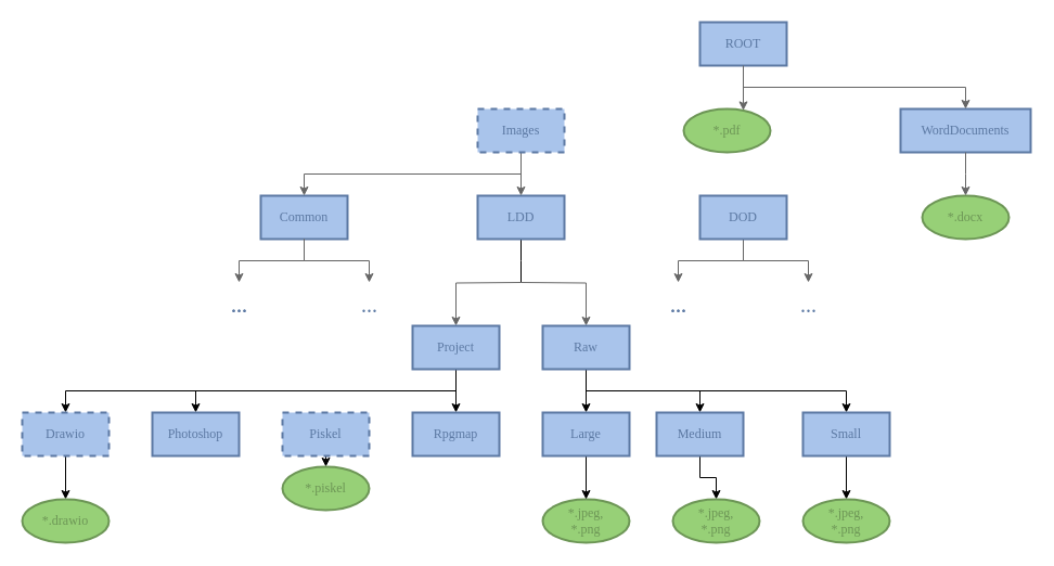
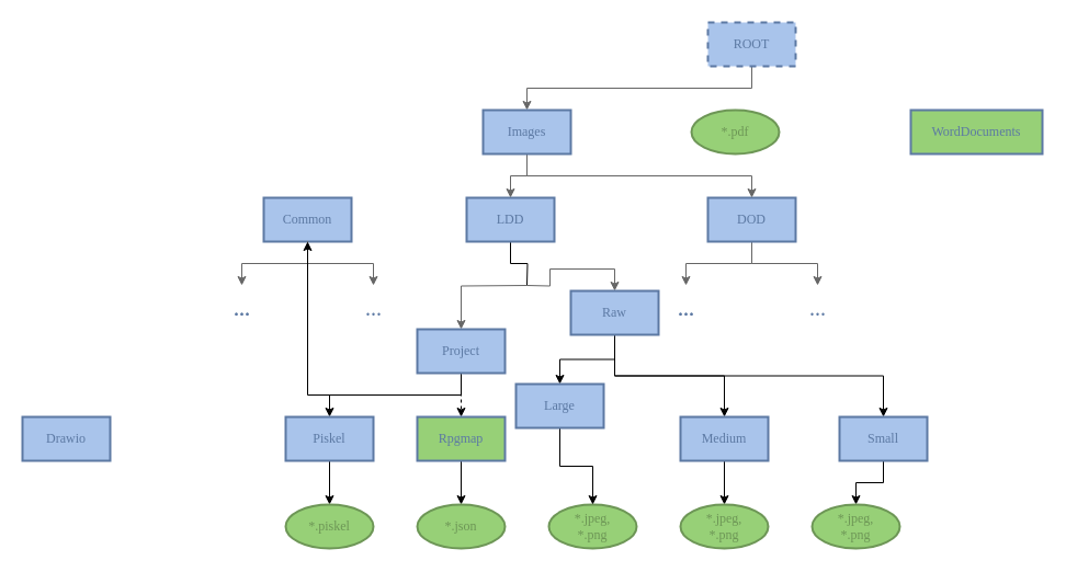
- <mxCell id="4" value="ROOT" style="rounded=0;whiteSpace=wrap;html=1;fillColor=#A9C4EB;strokeColor=#5C79A3;strokeWidth=2;glass=0;sketch=0;shadow=0;fontFamily=Comfortaa;fontSource=https%3A%2F%2Ffonts.googleapis.com%2Fcss%3Ffamily%3DComfortaa;fontColor=#5C79A3;" parent="1" vertex="1"><mxGeometry x="645" y="20" width="80" height="40" as="geometry" /></mxCell>
+ <mxCell id="4" value="ROOT" style="rounded=0;whiteSpace=wrap;html=1;fillColor=#A9C4EB;strokeColor=#5C79A3;strokeWidth=2;glass=0;sketch=0;shadow=0;fontFamily=Comfortaa;fontSource=https%3A%2F%2Ffonts.googleapis.com%2Fcss%3Ffamily%3DComfortaa;fontColor=#5C79A3;dashed=1;" parent="1" vertex="1"><mxGeometry x="645" y="20" width="80" height="40" as="geometry" /></mxCell>
+ <mxCell id="2" style="edgeStyle=orthogonalEdgeStyle;rounded=0;orthogonalLoop=1;jettySize=auto;html=1;fontFamily=Comfortaa;fontSource=https%3A%2F%2Ffonts.googleapis.com%2Fcss%3Ffamily%3DComfortaa;fontColor=#6D9656;fillColor=#f5f5f5;strokeColor=#666666;exitX=0.5;exitY=1;exitDx=0;exitDy=0;" parent="1" source="4" target="18" edge="1"><mxGeometry relative="1" as="geometry"><Array as="points"><mxPoint x="685" y="80" /><mxPoint x="480" y="80" /></Array></mxGeometry></mxCell>
- <mxCell id="20" style="edgeStyle=orthogonalEdgeStyle;rounded=0;orthogonalLoop=1;jettySize=auto;html=1;fontFamily=Comfortaa;fontSource=https%3A%2F%2Ffonts.googleapis.com%2Fcss%3Ffamily%3DComfortaa;fontColor=#6D9656;fillColor=#f5f5f5;strokeColor=#666666;exitX=0.5;exitY=1;exitDx=0;exitDy=0;entryX=0.5;entryY=0;entryDx=0;entryDy=0;" parent="1" source="4" target="19" edge="1"><mxGeometry relative="1" as="geometry"><Array as="points"><mxPoint x="685" y="80" /><mxPoint x="890" y="80" /></Array><mxPoint x="695" y="70" as="sourcePoint" /><mxPoint x="490.029" y="110" as="targetPoint" /></mxGeometry></mxCell>
- <mxCell id="3" style="edgeStyle=orthogonalEdgeStyle;rounded=0;orthogonalLoop=1;jettySize=auto;html=1;fontFamily=Comfortaa;fontSource=https%3A%2F%2Ffonts.googleapis.com%2Fcss%3Ffamily%3DComfortaa;fontColor=#6D9656;fillColor=#f5f5f5;strokeColor=#666666;exitX=0.5;exitY=1;exitDx=0;exitDy=0;" parent="1" source="4" target="14" edge="1"><mxGeometry relative="1" as="geometry"><Array as="points"><mxPoint x="685" y="70" /><mxPoint x="685" y="70" /></Array></mxGeometry></mxCell>
- <mxCell id="18" value="Images" style="rounded=0;whiteSpace=wrap;html=1;fillColor=#A9C4EB;strokeColor=#5C79A3;strokeWidth=2;glass=0;sketch=0;shadow=0;fontFamily=Comfortaa;fontSource=https%3A%2F%2Ffonts.googleapis.com%2Fcss%3Ffamily%3DComfortaa;fontColor=#5C79A3;dashed=1;" parent="1" vertex="1"><mxGeometry x="440" y="100" width="80" height="40" as="geometry" /></mxCell>
+ <mxCell id="18" value="Images" style="rounded=0;whiteSpace=wrap;html=1;fillColor=#A9C4EB;strokeColor=#5C79A3;strokeWidth=2;glass=0;sketch=0;shadow=0;fontFamily=Comfortaa;fontSource=https%3A%2F%2Ffonts.googleapis.com%2Fcss%3Ffamily%3DComfortaa;fontColor=#5C79A3;" parent="1" vertex="1"><mxGeometry x="440" y="100" width="80" height="40" as="geometry" /></mxCell>
- <mxCell id="19" value="WordDocuments" style="rounded=0;whiteSpace=wrap;html=1;fillColor=#A9C4EB;strokeColor=#5C79A3;strokeWidth=2;glass=0;sketch=0;shadow=0;fontFamily=Comfortaa;fontSource=https%3A%2F%2Ffonts.googleapis.com%2Fcss%3Ffamily%3DComfortaa;fontColor=#5C79A3;" parent="1" vertex="1"><mxGeometry x="830" y="100" width="120" height="40" as="geometry" /></mxCell>
+ <mxCell id="19" value="WordDocuments" style="rounded=0;whiteSpace=wrap;html=1;fillColor=#97d077;strokeColor=#5C79A3;strokeWidth=2;glass=0;sketch=0;shadow=0;fontFamily=Comfortaa;fontSource=https%3A%2F%2Ffonts.googleapis.com%2Fcss%3Ffamily%3DComfortaa;fontColor=#5C79A3;" parent="1" vertex="1"><mxGeometry x="830" y="100" width="120" height="40" as="geometry" /></mxCell>
- <mxCell id="22" style="edgeStyle=orthogonalEdgeStyle;rounded=0;orthogonalLoop=1;jettySize=auto;html=1;fontFamily=Comfortaa;fontSource=https%3A%2F%2Ffonts.googleapis.com%2Fcss%3Ffamily%3DComfortaa;fontColor=#6D9656;fillColor=#f5f5f5;strokeColor=#666666;exitX=0.5;exitY=1;exitDx=0;exitDy=0;entryX=0.5;entryY=0;entryDx=0;entryDy=0;" parent="1" source="19" target="21" edge="1"><mxGeometry relative="1" as="geometry"><Array as="points"><mxPoint x="890" y="160" /><mxPoint x="890" y="160" /></Array><mxPoint x="800" y="130" as="sourcePoint" /><mxPoint x="800" y="170" as="targetPoint" /></mxGeometry></mxCell>
- <mxCell id="17" style="edgeStyle=orthogonalEdgeStyle;rounded=0;orthogonalLoop=1;jettySize=auto;html=1;fontFamily=Comfortaa;fontSource=https%3A%2F%2Ffonts.googleapis.com%2Fcss%3Ffamily%3DComfortaa;fontColor=#6D9656;fillColor=#f5f5f5;strokeColor=#666666;" parent="1" source="18" target="5" edge="1"><mxGeometry relative="1" as="geometry"><Array as="points"><mxPoint x="480" y="160" /><mxPoint x="280" y="160" /></Array></mxGeometry></mxCell>
+ <mxCell id="16" style="edgeStyle=orthogonalEdgeStyle;rounded=0;orthogonalLoop=1;jettySize=auto;html=1;fontFamily=Comfortaa;fontSource=https%3A%2F%2Ffonts.googleapis.com%2Fcss%3Ffamily%3DComfortaa;fontColor=#6D9656;fillColor=#f5f5f5;strokeColor=#666666;" parent="1" source="18" target="10" edge="1"><mxGeometry relative="1" as="geometry"><Array as="points"><mxPoint x="480" y="160" /><mxPoint x="685" y="160" /></Array></mxGeometry></mxCell>
- <mxCell id="7" value="LDD" style="rounded=0;whiteSpace=wrap;html=1;fillColor=#A9C4EB;strokeColor=#5C79A3;strokeWidth=2;glass=0;sketch=0;shadow=0;fontFamily=Comfortaa;fontSource=https%3A%2F%2Ffonts.googleapis.com%2Fcss%3Ffamily%3DComfortaa;fontColor=#5C79A3;" parent="1" vertex="1"><mxGeometry x="440" y="180" width="80" height="40" as="geometry" /></mxCell>
+ <mxCell id="7" value="LDD" style="rounded=0;whiteSpace=wrap;html=1;fillColor=#A9C4EB;strokeColor=#5C79A3;strokeWidth=2;glass=0;sketch=0;shadow=0;fontFamily=Comfortaa;fontSource=https%3A%2F%2Ffonts.googleapis.com%2Fcss%3Ffamily%3DComfortaa;fontColor=#5C79A3;" parent="1" vertex="1"><mxGeometry x="425" y="180" width="80" height="40" as="geometry" /></mxCell>
- <mxCell id="21" value="*.docx" style="ellipse;whiteSpace=wrap;html=1;rounded=0;shadow=0;glass=0;sketch=0;strokeWidth=2;fontFamily=Comfortaa;fontSource=https%3A%2F%2Ffonts.googleapis.com%2Fcss%3Ffamily%3DComfortaa;fillColor=#97D077;strokeColor=#6D9656;fontColor=#6D9656;" parent="1" vertex="1"><mxGeometry x="850" y="180" width="80" height="40" as="geometry" /></mxCell>
- <mxCell id="34" value="Raw" style="rounded=0;whiteSpace=wrap;html=1;fillColor=#A9C4EB;strokeColor=#5C79A3;strokeWidth=2;glass=0;sketch=0;shadow=0;fontFamily=Comfortaa;fontSource=https%3A%2F%2Ffonts.googleapis.com%2Fcss%3Ffamily%3DComfortaa;fontColor=#5C79A3;" vertex="1" parent="1"><mxGeometry x="500" y="300" width="80" height="40" as="geometry" /></mxCell>
+ <mxCell id="34" value="Raw" style="rounded=0;whiteSpace=wrap;html=1;fillColor=#A9C4EB;strokeColor=#5C79A3;strokeWidth=2;glass=0;sketch=0;shadow=0;fontFamily=Comfortaa;fontSource=https%3A%2F%2Ffonts.googleapis.com%2Fcss%3Ffamily%3DComfortaa;fontColor=#5C79A3;" vertex="1" parent="1"><mxGeometry x="520" y="265" width="80" height="40" as="geometry" /></mxCell>
- <mxCell id="38" style="edgeStyle=orthogonalEdgeStyle;rounded=0;orthogonalLoop=1;jettySize=auto;html=1;exitX=0.5;exitY=1;exitDx=0;exitDy=0;" edge="1" parent="1" source="39" target="46"><mxGeometry relative="1" as="geometry" /></mxCell>
+ <mxCell id="38" style="edgeStyle=orthogonalEdgeStyle;rounded=0;orthogonalLoop=1;jettySize=auto;html=1;exitX=0.5;exitY=1;exitDx=0;exitDy=0;" edge="1" parent="1" source="39" target="5"><mxGeometry relative="1" as="geometry" /></mxCell>
- <mxCell id="35" style="edgeStyle=orthogonalEdgeStyle;rounded=0;orthogonalLoop=1;jettySize=auto;html=1;exitX=0.5;exitY=1;exitDx=0;exitDy=0;entryX=0.5;entryY=0;entryDx=0;entryDy=0;" edge="1" parent="1" source="39" target="41"><mxGeometry relative="1" as="geometry" /></mxCell>
+ <mxCell id="35" style="edgeStyle=orthogonalEdgeStyle;rounded=0;orthogonalLoop=1;jettySize=auto;html=1;exitX=0.5;exitY=1;exitDx=0;exitDy=0;entryX=0.5;entryY=0;entryDx=0;entryDy=0;dashed=1;" edge="1" parent="1" source="39" target="41"><mxGeometry relative="1" as="geometry" /></mxCell>
- <mxCell id="37" style="edgeStyle=orthogonalEdgeStyle;rounded=0;orthogonalLoop=1;jettySize=auto;html=1;exitX=0.5;exitY=1;exitDx=0;exitDy=0;entryX=0.5;entryY=0;entryDx=0;entryDy=0;" edge="1" parent="1" source="39" target="44"><mxGeometry relative="1" as="geometry" /></mxCell>
+ <mxCell id="36" style="edgeStyle=orthogonalEdgeStyle;rounded=0;orthogonalLoop=1;jettySize=auto;html=1;exitX=0.5;exitY=1;exitDx=0;exitDy=0;" edge="1" parent="1" source="39" target="43"><mxGeometry relative="1" as="geometry" /></mxCell>
- <mxCell id="46" value="Drawio" style="rounded=0;whiteSpace=wrap;html=1;fillColor=#A9C4EB;strokeColor=#5C79A3;strokeWidth=2;glass=0;sketch=0;shadow=0;fontFamily=Comfortaa;fontSource=https%3A%2F%2Ffonts.googleapis.com%2Fcss%3Ffamily%3DComfortaa;fontColor=#5C79A3;dashed=1;" vertex="1" parent="1"><mxGeometry x="20" y="380" width="80" height="40" as="geometry" /></mxCell>
+ <mxCell id="46" value="Drawio" style="rounded=0;whiteSpace=wrap;html=1;fillColor=#A9C4EB;strokeColor=#5C79A3;strokeWidth=2;glass=0;sketch=0;shadow=0;fontFamily=Comfortaa;fontSource=https%3A%2F%2Ffonts.googleapis.com%2Fcss%3Ffamily%3DComfortaa;fontColor=#5C79A3;" vertex="1" parent="1"><mxGeometry x="20" y="380" width="80" height="40" as="geometry" /></mxCell>
- <mxCell id="44" value="Photoshop" style="rounded=0;whiteSpace=wrap;html=1;fillColor=#A9C4EB;strokeColor=#5C79A3;strokeWidth=2;glass=0;sketch=0;shadow=0;fontFamily=Comfortaa;fontSource=https%3A%2F%2Ffonts.googleapis.com%2Fcss%3Ffamily%3DComfortaa;fontColor=#5C79A3;" vertex="1" parent="1"><mxGeometry x="140" y="380" width="80" height="40" as="geometry" /></mxCell>
- <mxCell id="43" value="Piskel" style="rounded=0;whiteSpace=wrap;html=1;fillColor=#A9C4EB;strokeColor=#5C79A3;strokeWidth=2;glass=0;sketch=0;shadow=0;fontFamily=Comfortaa;fontSource=https%3A%2F%2Ffonts.googleapis.com%2Fcss%3Ffamily%3DComfortaa;fontColor=#5C79A3;dashed=1;" vertex="1" parent="1"><mxGeometry x="260" y="380" width="80" height="40" as="geometry" /></mxCell>
+ <mxCell id="43" value="Piskel" style="rounded=0;whiteSpace=wrap;html=1;fillColor=#A9C4EB;strokeColor=#5C79A3;strokeWidth=2;glass=0;sketch=0;shadow=0;fontFamily=Comfortaa;fontSource=https%3A%2F%2Ffonts.googleapis.com%2Fcss%3Ffamily%3DComfortaa;fontColor=#5C79A3;" vertex="1" parent="1"><mxGeometry x="260" y="380" width="80" height="40" as="geometry" /></mxCell>
- <mxCell id="41" value="Rpgmap" style="rounded=0;whiteSpace=wrap;html=1;fillColor=#A9C4EB;strokeColor=#5C79A3;strokeWidth=2;glass=0;sketch=0;shadow=0;fontFamily=Comfortaa;fontSource=https%3A%2F%2Ffonts.googleapis.com%2Fcss%3Ffamily%3DComfortaa;fontColor=#5C79A3;" vertex="1" parent="1"><mxGeometry x="380" y="380" width="80" height="40" as="geometry" /></mxCell>
+ <mxCell id="41" value="Rpgmap" style="rounded=0;whiteSpace=wrap;html=1;fillColor=#97d077;strokeColor=#5C79A3;strokeWidth=2;glass=0;sketch=0;shadow=0;fontFamily=Comfortaa;fontSource=https%3A%2F%2Ffonts.googleapis.com%2Fcss%3Ffamily%3DComfortaa;fontColor=#5C79A3;" vertex="1" parent="1"><mxGeometry x="380" y="380" width="80" height="40" as="geometry" /></mxCell>
- <mxCell id="55" value="Large" style="rounded=0;whiteSpace=wrap;html=1;fillColor=#A9C4EB;strokeColor=#5C79A3;strokeWidth=2;glass=0;sketch=0;shadow=0;fontFamily=Comfortaa;fontSource=https%3A%2F%2Ffonts.googleapis.com%2Fcss%3Ffamily%3DComfortaa;fontColor=#5C79A3;" vertex="1" parent="1"><mxGeometry x="500" y="380" width="80" height="40" as="geometry" /></mxCell>
+ <mxCell id="55" value="Large" style="rounded=0;whiteSpace=wrap;html=1;fillColor=#A9C4EB;strokeColor=#5C79A3;strokeWidth=2;glass=0;sketch=0;shadow=0;fontFamily=Comfortaa;fontSource=https%3A%2F%2Ffonts.googleapis.com%2Fcss%3Ffamily%3DComfortaa;fontColor=#5C79A3;" vertex="1" parent="1"><mxGeometry x="470" y="350" width="80" height="40" as="geometry" /></mxCell>
- <mxCell id="53" value="Medium" style="rounded=0;whiteSpace=wrap;html=1;fillColor=#A9C4EB;strokeColor=#5C79A3;strokeWidth=2;glass=0;sketch=0;shadow=0;fontFamily=Comfortaa;fontSource=https%3A%2F%2Ffonts.googleapis.com%2Fcss%3Ffamily%3DComfortaa;fontColor=#5C79A3;" vertex="1" parent="1"><mxGeometry x="605" y="380" width="80" height="40" as="geometry" /></mxCell>
+ <mxCell id="53" value="Medium" style="rounded=0;whiteSpace=wrap;html=1;fillColor=#A9C4EB;strokeColor=#5C79A3;strokeWidth=2;glass=0;sketch=0;shadow=0;fontFamily=Comfortaa;fontSource=https%3A%2F%2Ffonts.googleapis.com%2Fcss%3Ffamily%3DComfortaa;fontColor=#5C79A3;" vertex="1" parent="1"><mxGeometry x="620" y="380" width="80" height="40" as="geometry" /></mxCell>
- <mxCell id="51" value="Small" style="rounded=0;whiteSpace=wrap;html=1;fillColor=#A9C4EB;strokeColor=#5C79A3;strokeWidth=2;glass=0;sketch=0;shadow=0;fontFamily=Comfortaa;fontSource=https%3A%2F%2Ffonts.googleapis.com%2Fcss%3Ffamily%3DComfortaa;fontColor=#5C79A3;" vertex="1" parent="1"><mxGeometry x="740" y="380" width="80" height="40" as="geometry" /></mxCell>
+ <mxCell id="51" value="Small" style="rounded=0;whiteSpace=wrap;html=1;fillColor=#A9C4EB;strokeColor=#5C79A3;strokeWidth=2;glass=0;sketch=0;shadow=0;fontFamily=Comfortaa;fontSource=https%3A%2F%2Ffonts.googleapis.com%2Fcss%3Ffamily%3DComfortaa;fontColor=#5C79A3;" vertex="1" parent="1"><mxGeometry x="765" y="380" width="80" height="40" as="geometry" /></mxCell>
- <mxCell id="45" style="edgeStyle=orthogonalEdgeStyle;rounded=0;orthogonalLoop=1;jettySize=auto;html=1;exitX=0.5;exitY=1;exitDx=0;exitDy=0;entryX=0.5;entryY=0;entryDx=0;entryDy=0;endArrow=classic;endFill=1;" edge="1" parent="1" source="46" target="48"><mxGeometry relative="1" as="geometry" /></mxCell>
+ <mxCell id="40" style="edgeStyle=orthogonalEdgeStyle;rounded=0;orthogonalLoop=1;jettySize=auto;html=1;exitX=0.5;exitY=1;exitDx=0;exitDy=0;entryX=0.5;entryY=0;entryDx=0;entryDy=0;endArrow=classic;endFill=1;" edge="1" parent="1" source="41" target="49"><mxGeometry relative="1" as="geometry" /></mxCell>
- <mxCell id="47" value="*.piskel&lt;br&gt;" style="ellipse;whiteSpace=wrap;html=1;rounded=0;shadow=0;glass=0;sketch=0;strokeWidth=2;fontFamily=Comfortaa;fontSource=https%3A%2F%2Ffonts.googleapis.com%2Fcss%3Ffamily%3DComfortaa;fillColor=#97D077;strokeColor=#6D9656;fontColor=#6D9656;" vertex="1" parent="1"><mxGeometry x="260" y="430" width="80" height="40" as="geometry" /></mxCell>
+ <mxCell id="47" value="*.piskel&lt;br&gt;" style="ellipse;whiteSpace=wrap;html=1;rounded=0;shadow=0;glass=0;sketch=0;strokeWidth=2;fontFamily=Comfortaa;fontSource=https%3A%2F%2Ffonts.googleapis.com%2Fcss%3Ffamily%3DComfortaa;fillColor=#97D077;strokeColor=#6D9656;fontColor=#6D9656;" vertex="1" parent="1"><mxGeometry x="260" y="460" width="80" height="40" as="geometry" /></mxCell>
- <mxCell id="48" value="*.drawio" style="ellipse;whiteSpace=wrap;html=1;rounded=0;shadow=0;glass=0;sketch=0;strokeWidth=2;fontFamily=Comfortaa;fontSource=https%3A%2F%2Ffonts.googleapis.com%2Fcss%3Ffamily%3DComfortaa;fillColor=#97D077;strokeColor=#6D9656;fontColor=#6D9656;" vertex="1" parent="1"><mxGeometry x="20" y="460" width="80" height="40" as="geometry" /></mxCell>
+ <mxCell id="49" value="*.json" style="ellipse;whiteSpace=wrap;html=1;rounded=0;shadow=0;glass=0;sketch=0;strokeWidth=2;fontFamily=Comfortaa;fontSource=https%3A%2F%2Ffonts.googleapis.com%2Fcss%3Ffamily%3DComfortaa;fillColor=#97D077;strokeColor=#6D9656;fontColor=#6D9656;" vertex="1" parent="1"><mxGeometry x="380" y="460" width="80" height="40" as="geometry" /></mxCell>
